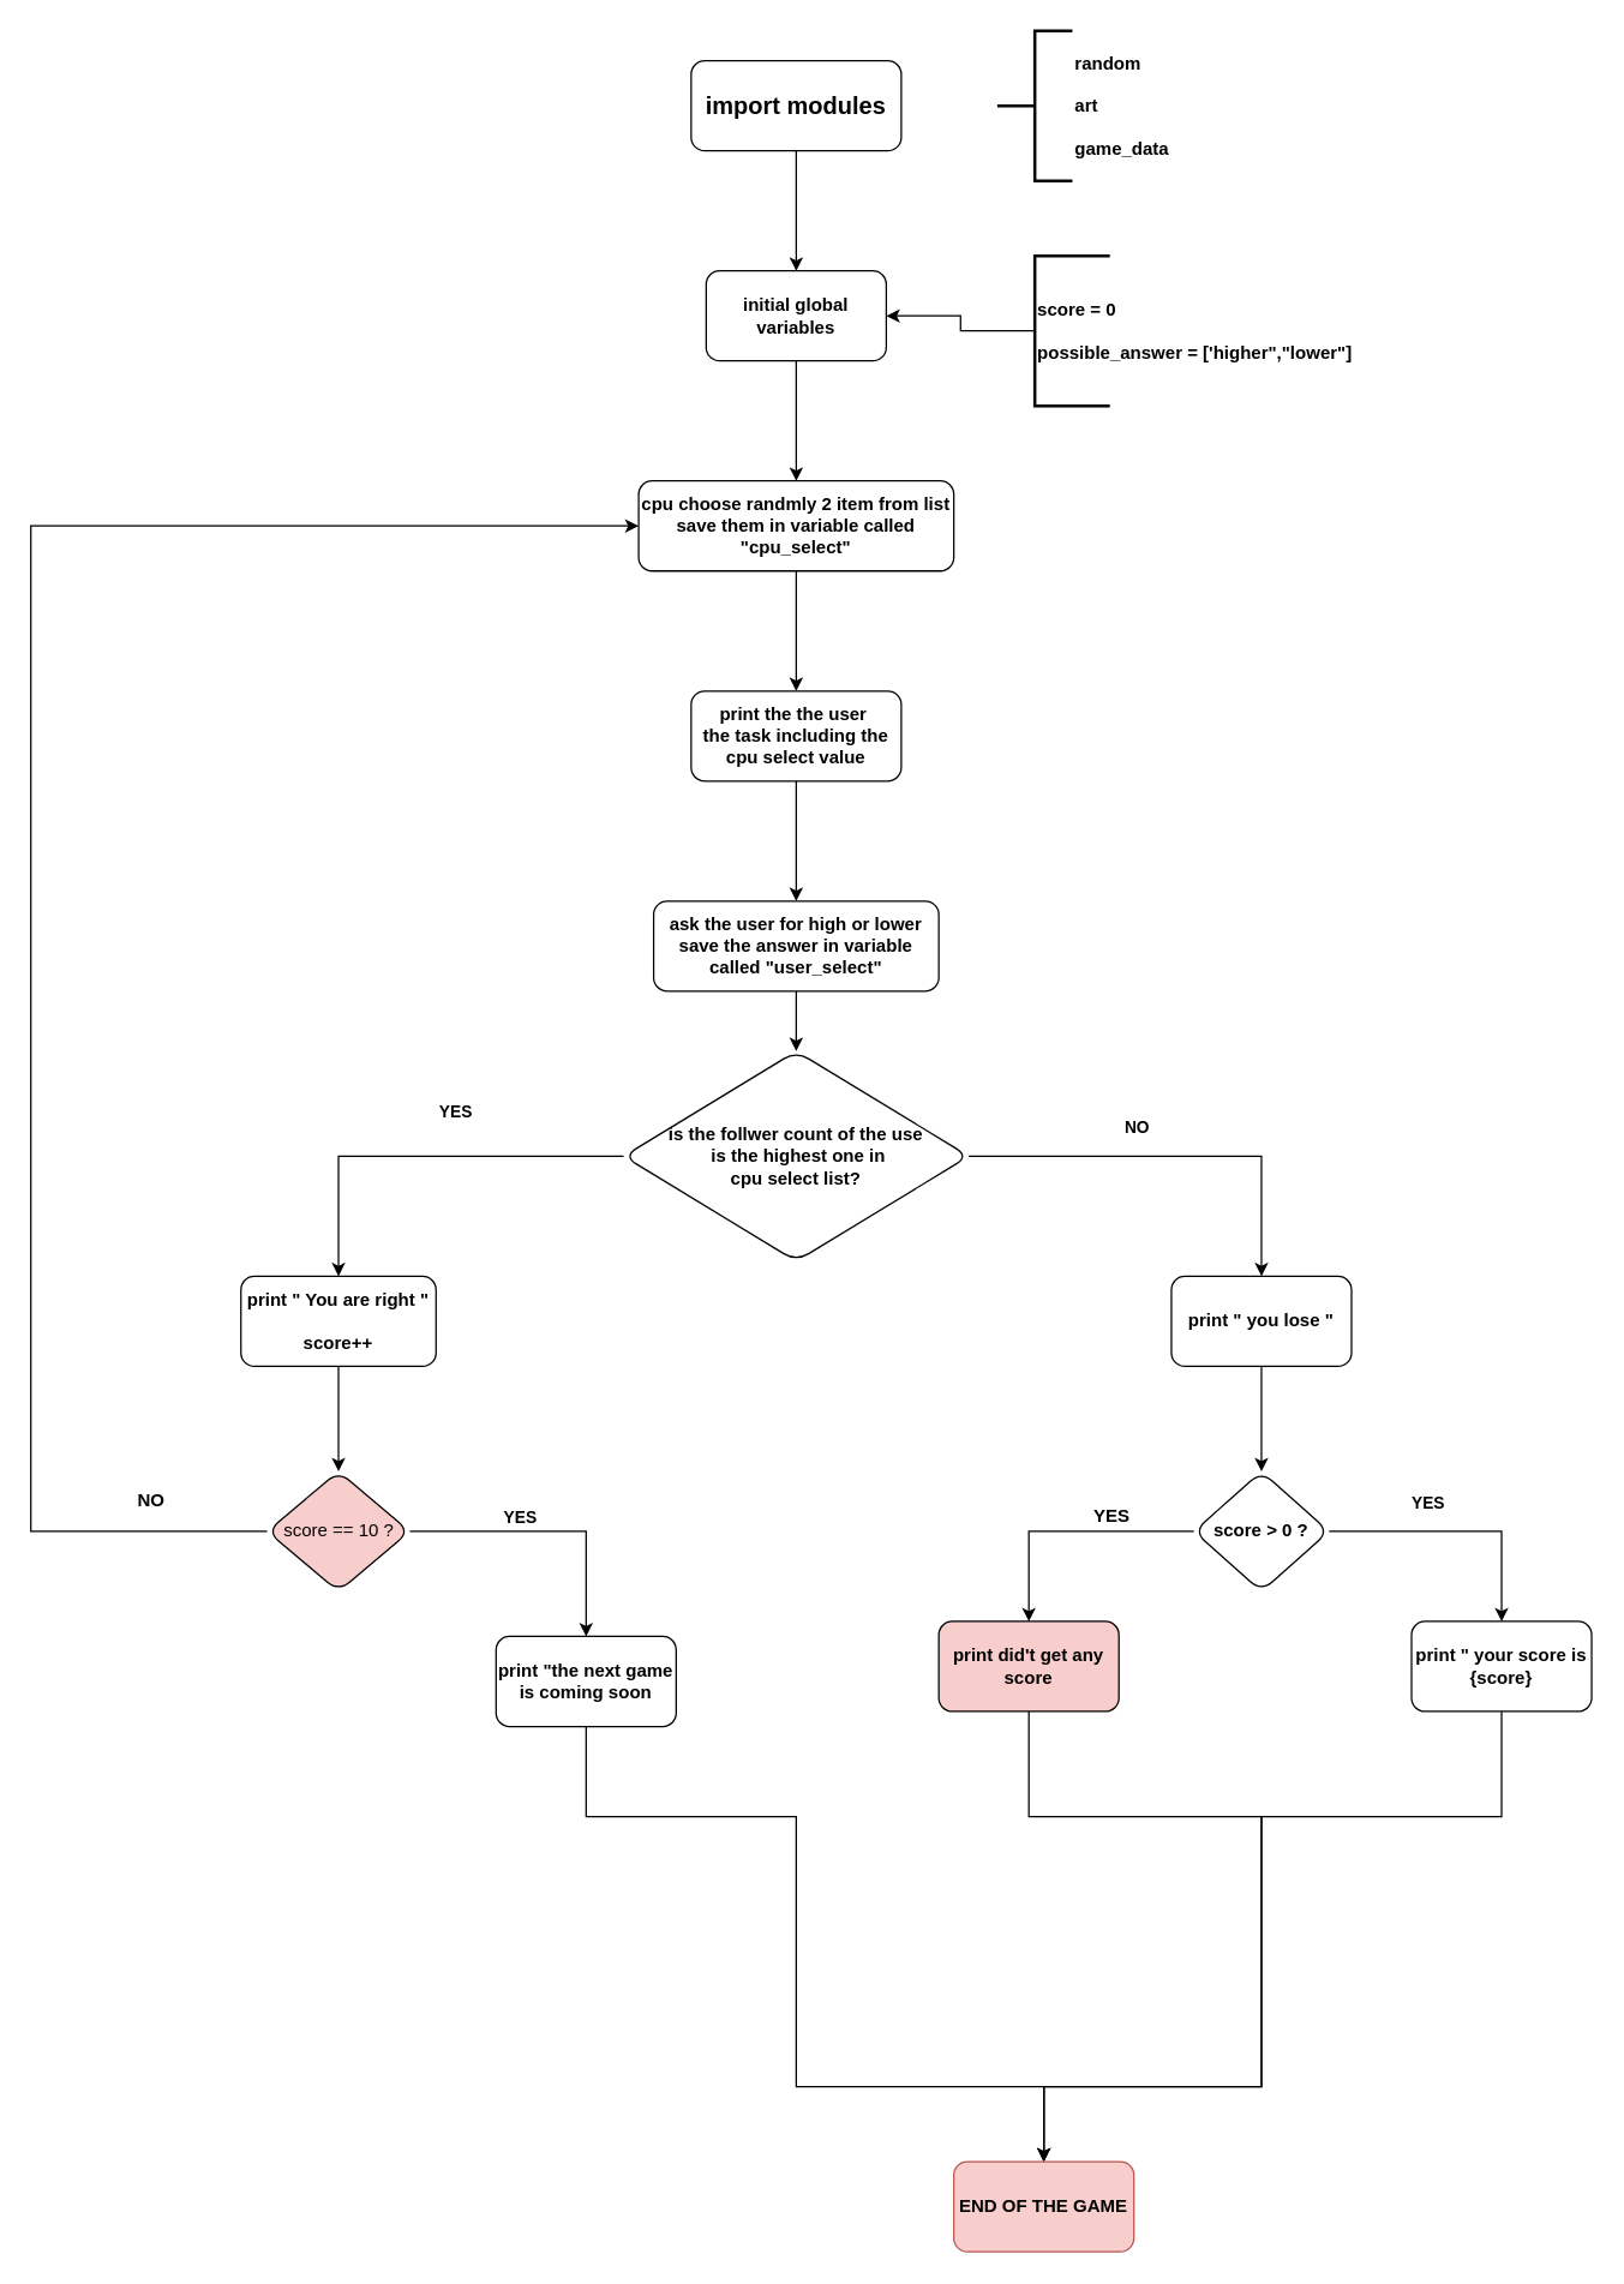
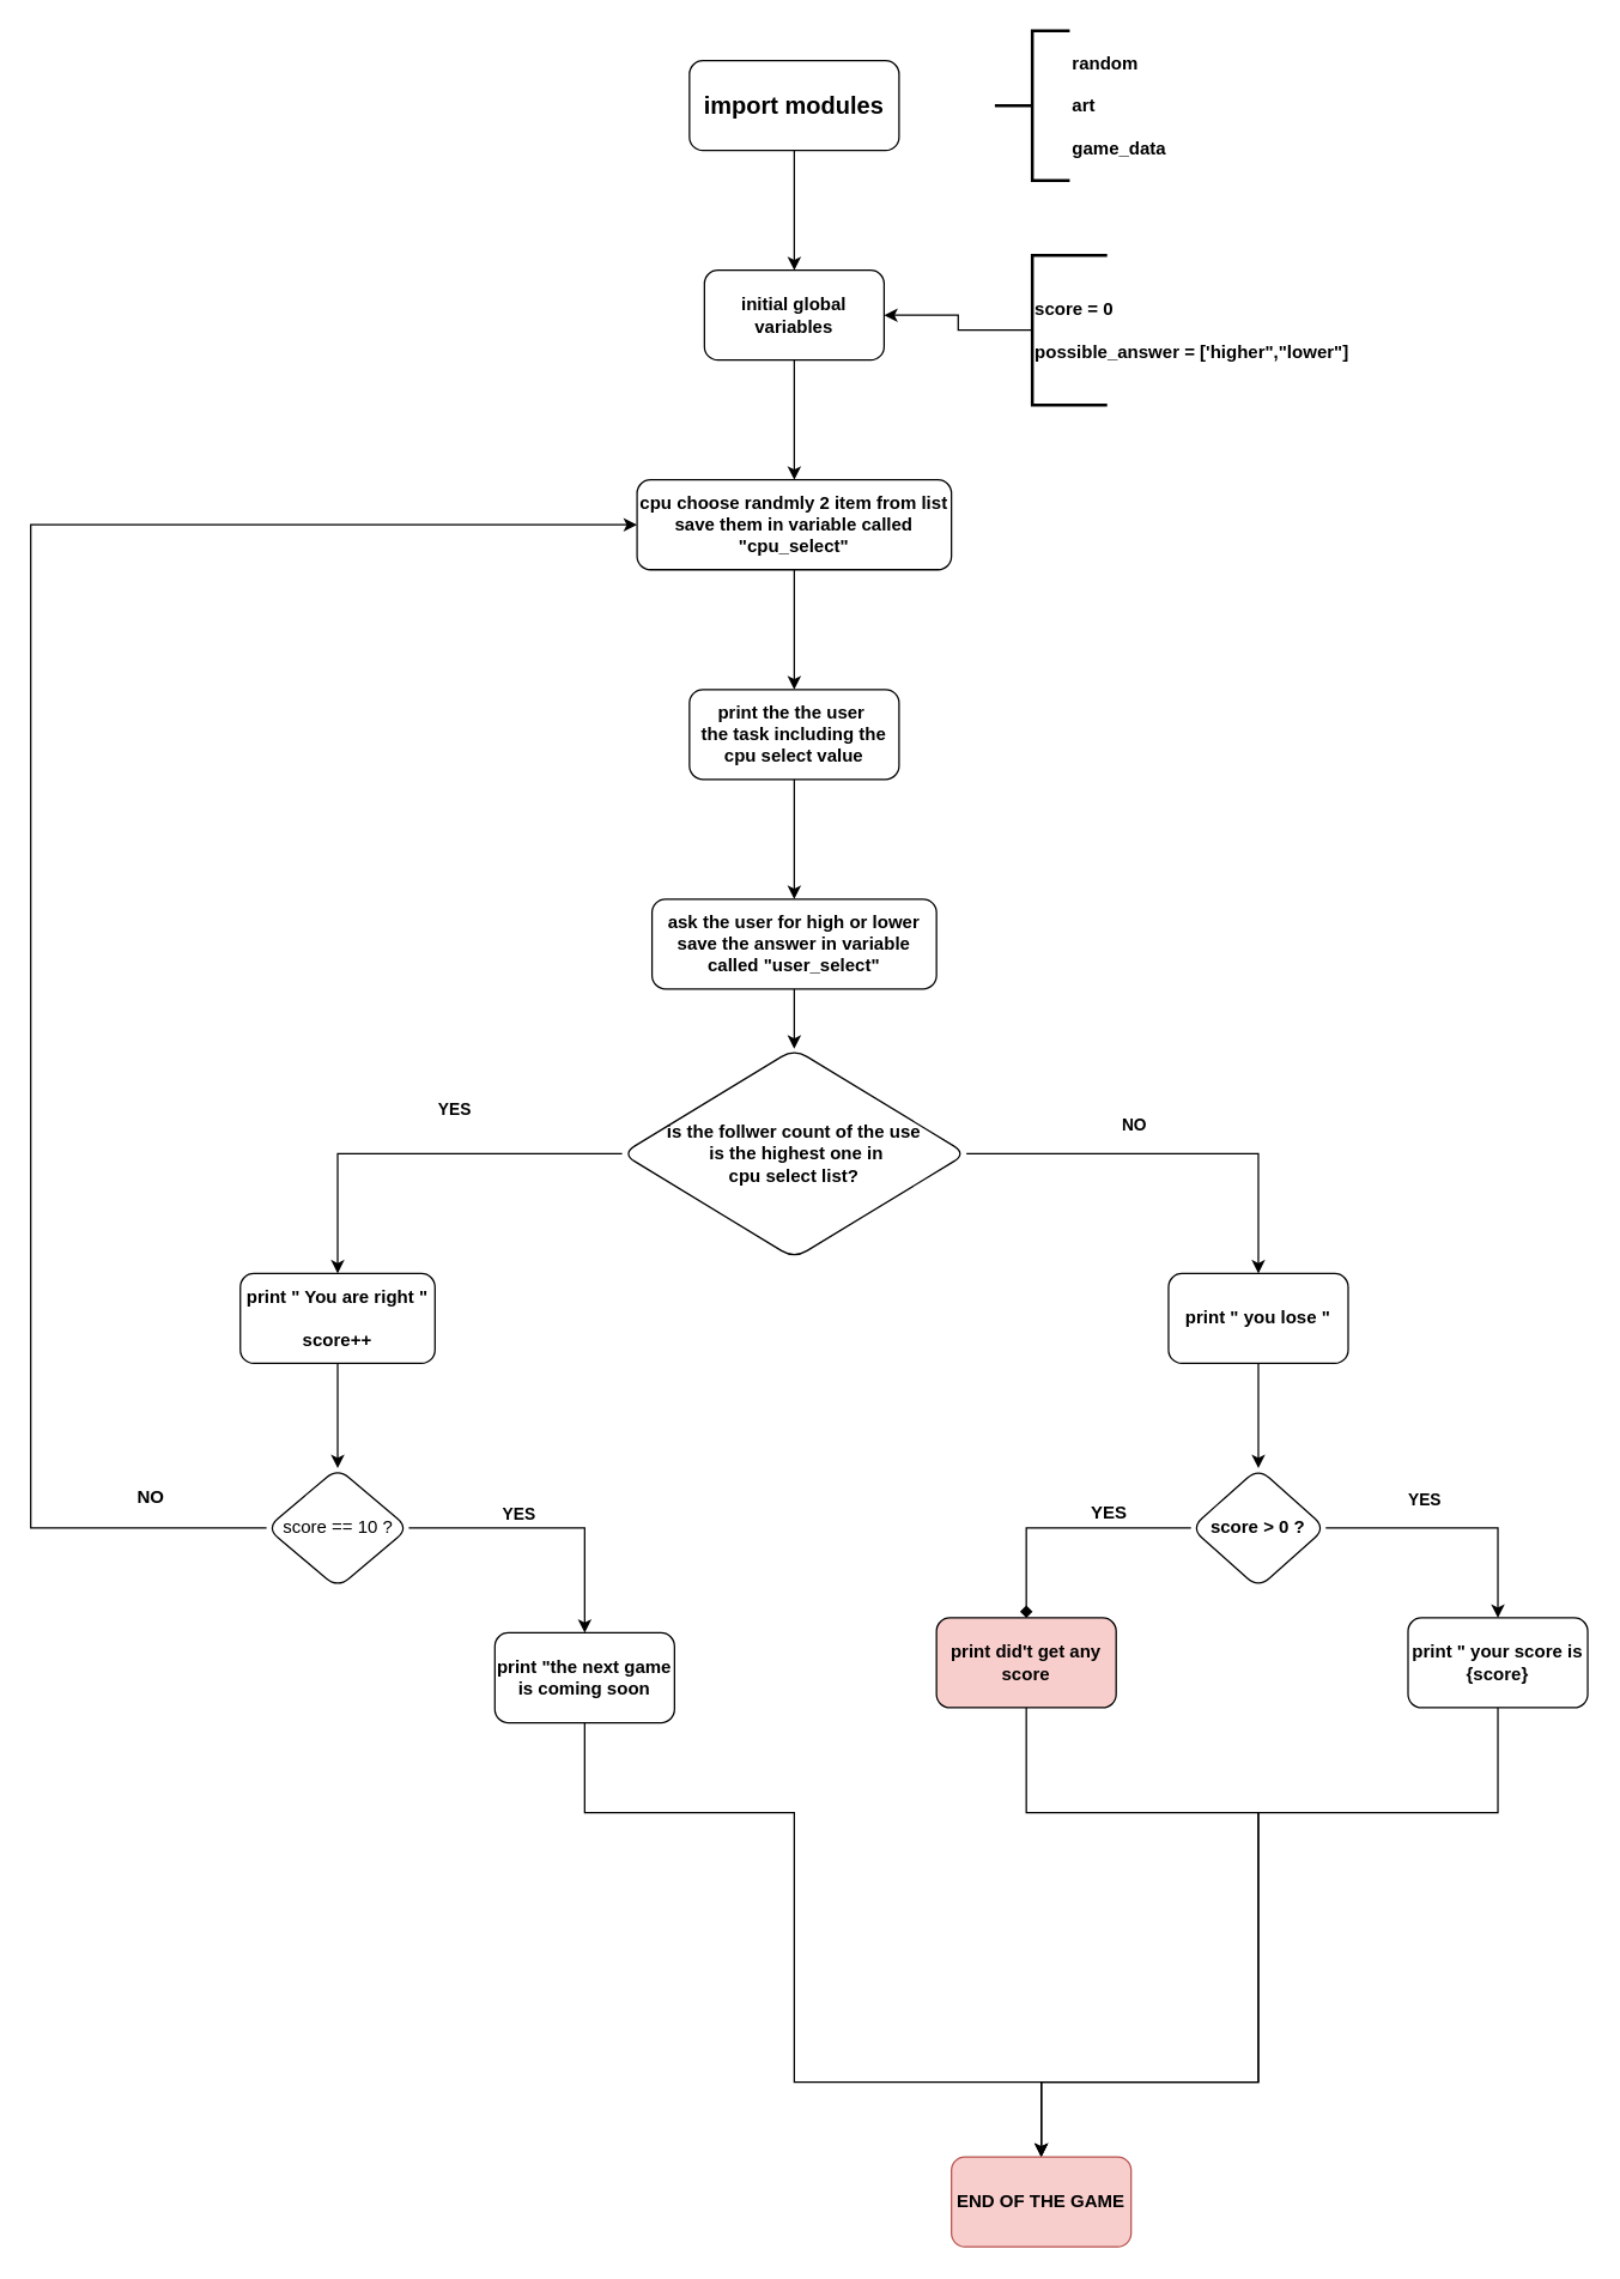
- <mxCell id="35" value="score == 10 ?" style="rhombus;whiteSpace=wrap;html=1;rounded=1;shadow=0;strokeWidth=1;glass=0;fillColor=#f8cecc;" vertex="1" parent="1"><mxGeometry x="177.5" y="980" width="95" height="80" as="geometry" /></mxCell>
+ <mxCell id="35" value="score == 10 ?" style="rhombus;whiteSpace=wrap;html=1;rounded=1;shadow=0;strokeWidth=1;glass=0;" vertex="1" parent="1"><mxGeometry x="177.5" y="980" width="95" height="80" as="geometry" /></mxCell>
- <mxCell id="26" value="" style="edgeStyle=orthogonalEdgeStyle;rounded=0;orthogonalLoop=1;jettySize=auto;html=1;" edge="1" parent="1" source="27" target="31"><mxGeometry relative="1" as="geometry" /></mxCell>
+ <mxCell id="26" value="" style="edgeStyle=orthogonalEdgeStyle;rounded=0;orthogonalLoop=1;jettySize=auto;html=1;endArrow=diamond;" edge="1" parent="1" source="27" target="31"><mxGeometry relative="1" as="geometry" /></mxCell>
